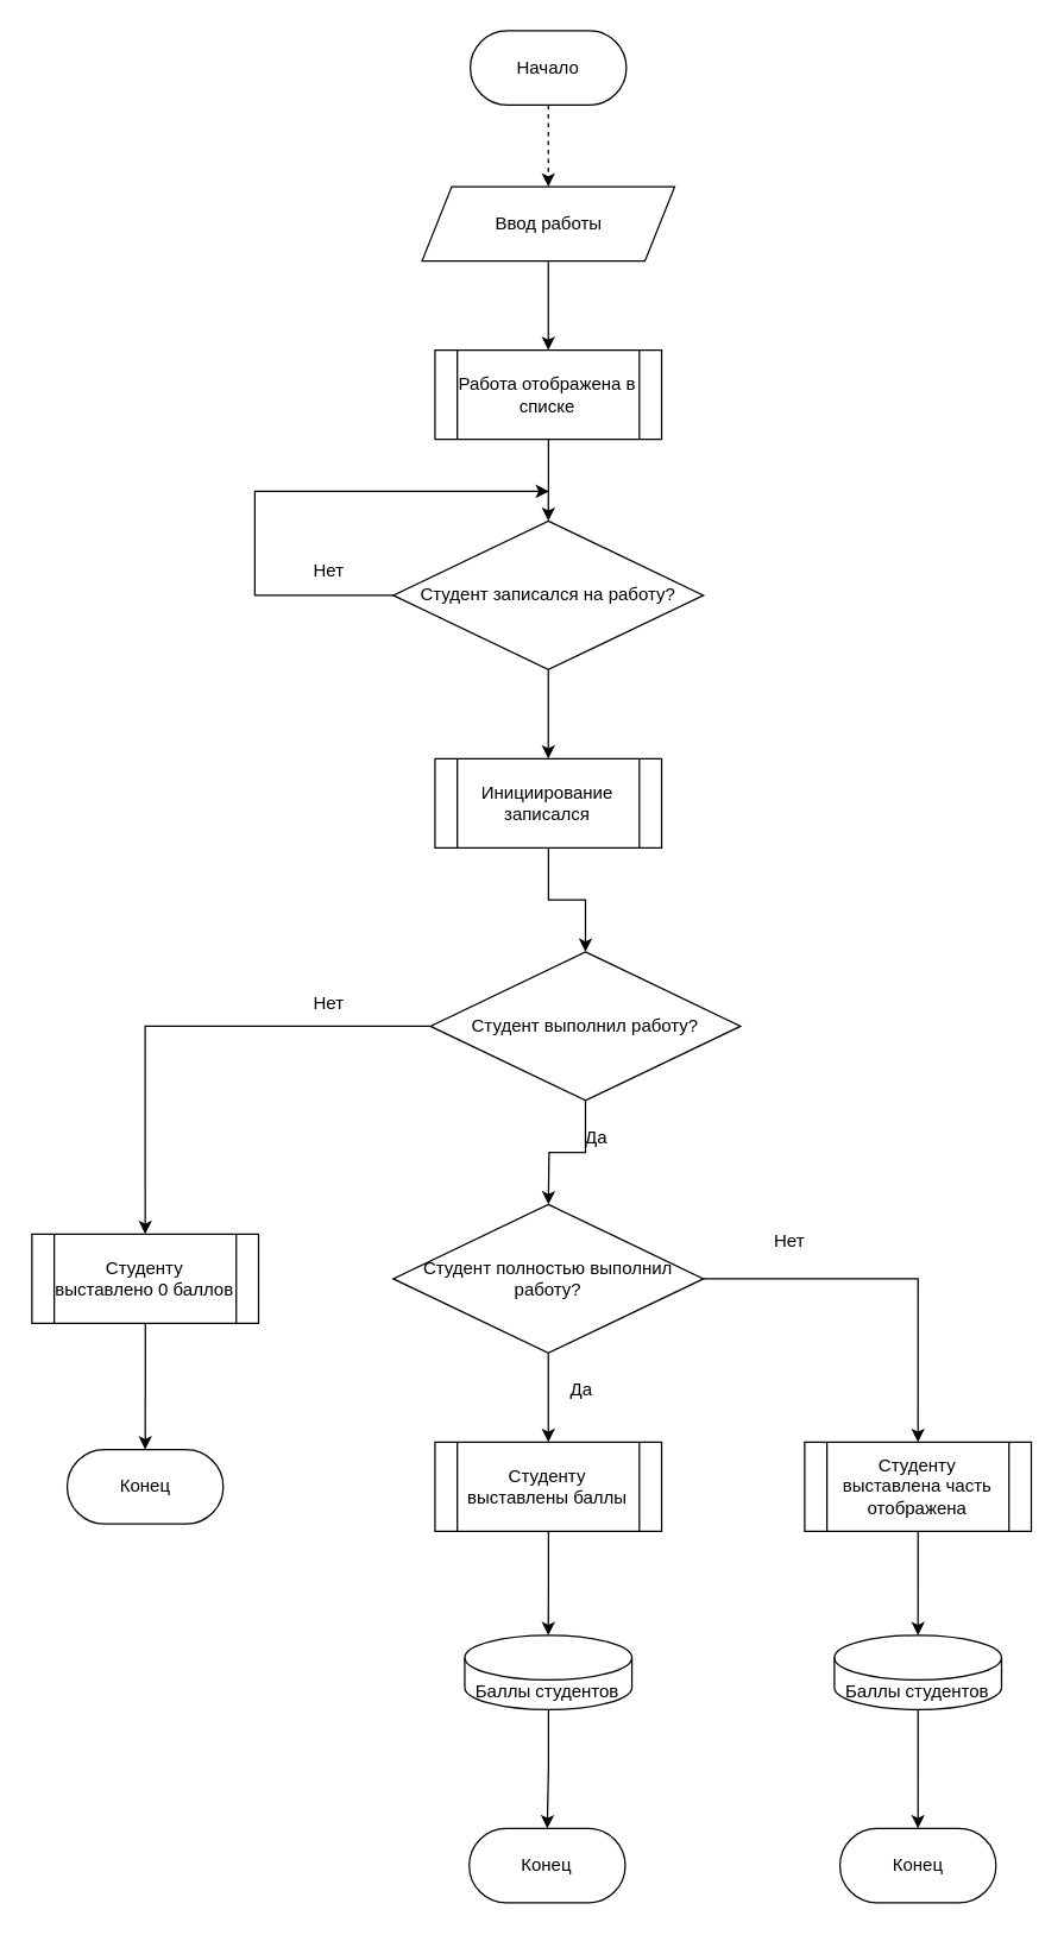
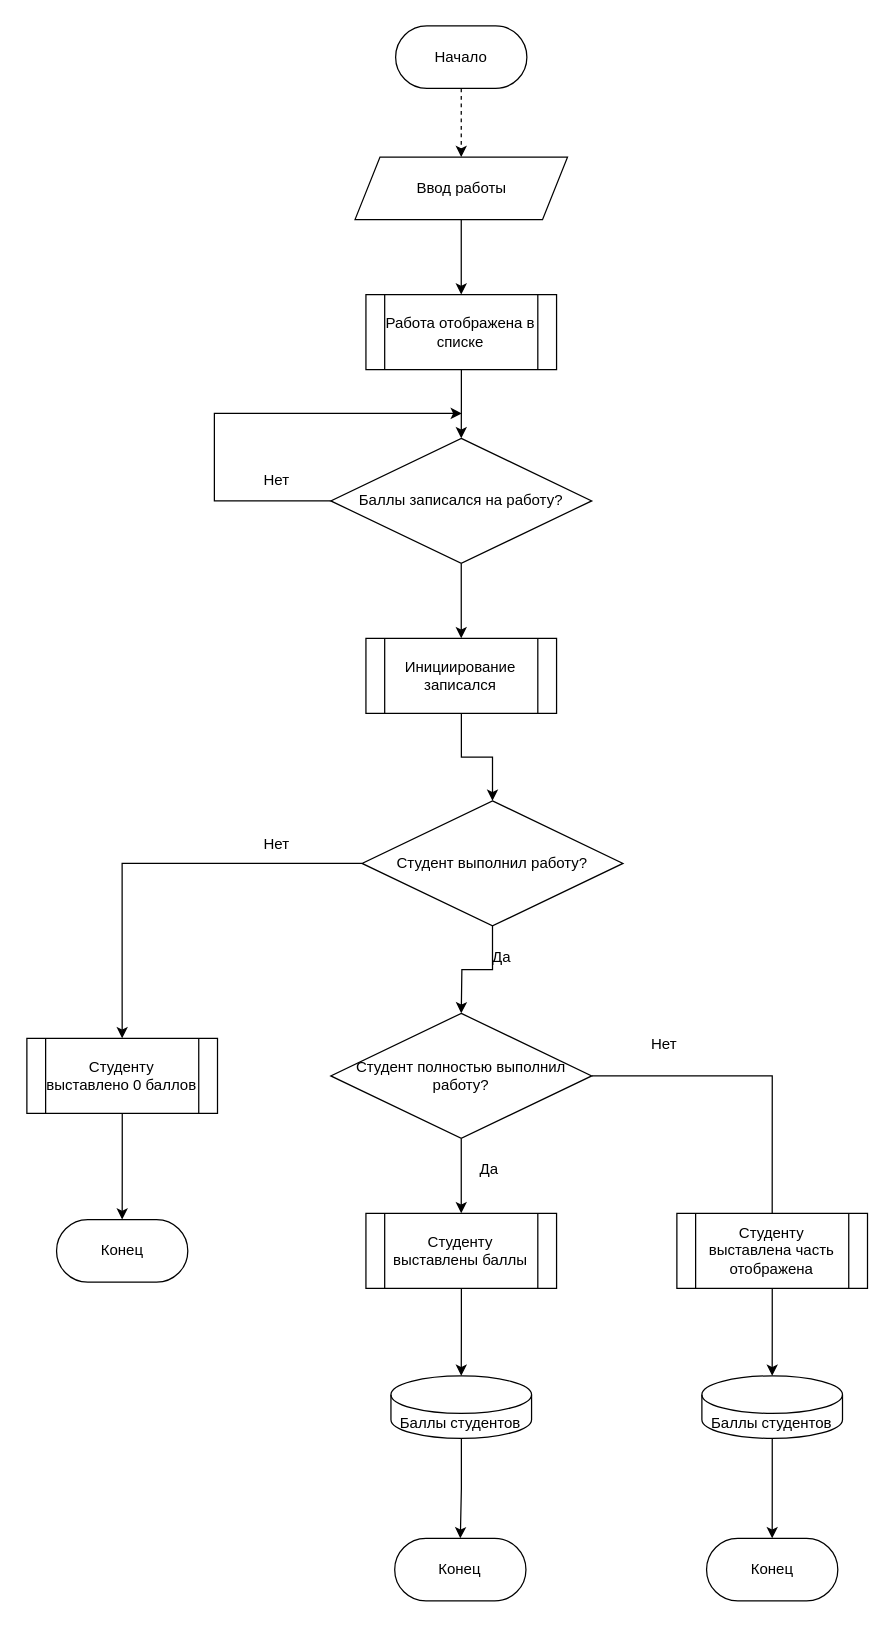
- <mxCell id="9" value="Студент записался на работу?" style="rhombus;whiteSpace=wrap;html=1;" vertex="1" parent="1"><mxGeometry x="264.13" y="350" width="208.75" height="100" as="geometry" /></mxCell>
+ <mxCell id="9" value="Баллы записался на работу?" style="rhombus;whiteSpace=wrap;html=1;" vertex="1" parent="1"><mxGeometry x="264.13" y="350" width="208.75" height="100" as="geometry" /></mxCell>
- <mxCell id="31" style="edgeStyle=orthogonalEdgeStyle;rounded=0;orthogonalLoop=1;jettySize=auto;html=1;entryX=0.5;entryY=0;entryDx=0;entryDy=0;" edge="1" parent="1" source="32" target="20"><mxGeometry relative="1" as="geometry" /></mxCell>
+ <mxCell id="31" style="edgeStyle=orthogonalEdgeStyle;rounded=0;orthogonalLoop=1;jettySize=auto;html=1;entryX=0.5;entryY=0;entryDx=0;entryDy=0;endArrow=none;" edge="1" parent="1" source="32" target="20"><mxGeometry relative="1" as="geometry" /></mxCell>
